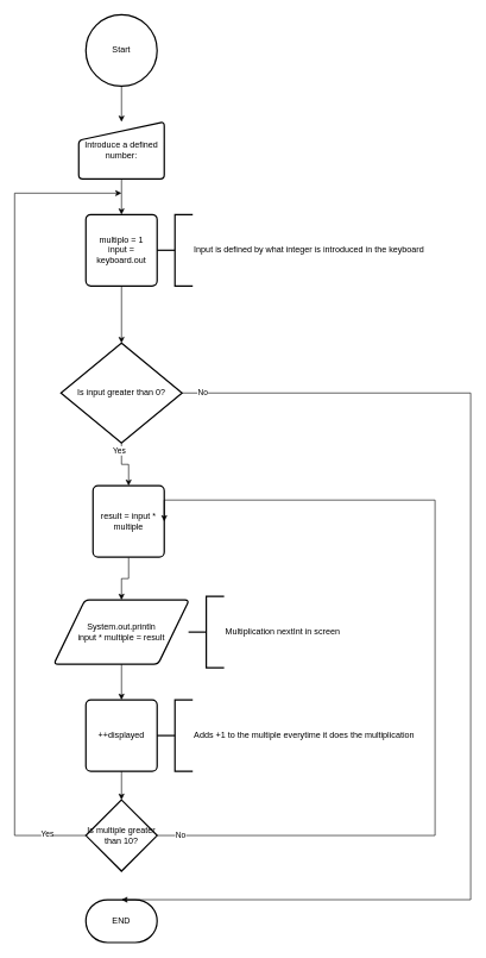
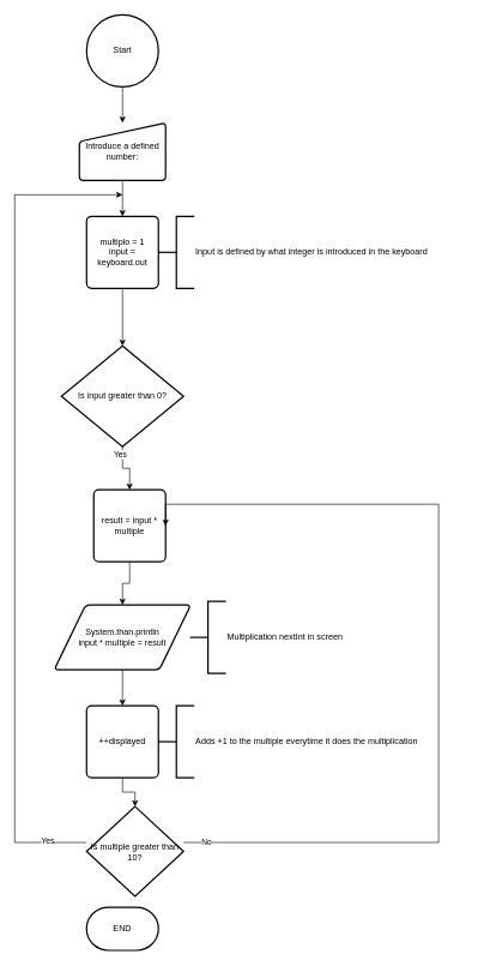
- <mxCell id="26" style="edgeStyle=orthogonalEdgeStyle;rounded=0;orthogonalLoop=1;jettySize=auto;html=1;entryX=0.5;entryY=0;entryDx=0;entryDy=0;entryPerimeter=0;" edge="1" parent="1" source="8" target="25"><mxGeometry relative="1" as="geometry"><Array as="points"><mxPoint x="660" y="550" /><mxPoint x="660" y="1260" /></Array></mxGeometry></mxCell>
- <mxCell id="27" value="No" style="edgeLabel;html=1;align=center;verticalAlign=middle;resizable=0;points=[];" vertex="1" connectable="0" parent="26"><mxGeometry x="-0.965" y="2" relative="1" as="geometry"><mxPoint as="offset" /></mxGeometry></mxCell>
- <mxCell id="15" value="System.out.println&lt;div&gt;input * multiple = result&lt;/div&gt;" style="shape=parallelogram;html=1;strokeWidth=2;perimeter=parallelogramPerimeter;whiteSpace=wrap;rounded=1;arcSize=12;size=0.23;" vertex="1" parent="1"><mxGeometry x="75" y="840" width="190" height="90" as="geometry" /></mxCell>
+ <mxCell id="15" value="System.than.println&lt;div&gt;input * multiple = result&lt;/div&gt;" style="shape=parallelogram;html=1;strokeWidth=2;perimeter=parallelogramPerimeter;whiteSpace=wrap;rounded=1;arcSize=12;size=0.23;" vertex="1" parent="1"><mxGeometry x="75" y="840" width="190" height="90" as="geometry" /></mxCell>
- <mxCell id="21" value="Is multiple greater than 10?" style="strokeWidth=2;html=1;shape=mxgraph.flowchart.decision;whiteSpace=wrap;" vertex="1" parent="1"><mxGeometry x="120" y="1120" width="100" height="100" as="geometry" /></mxCell>
+ <mxCell id="21" value="Is multiple greater than 10?" style="strokeWidth=2;html=1;shape=mxgraph.flowchart.decision;whiteSpace=wrap;" vertex="1" parent="1"><mxGeometry x="120" y="1120" width="135" height="125" as="geometry" /></mxCell>
